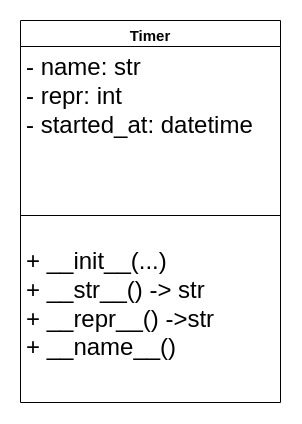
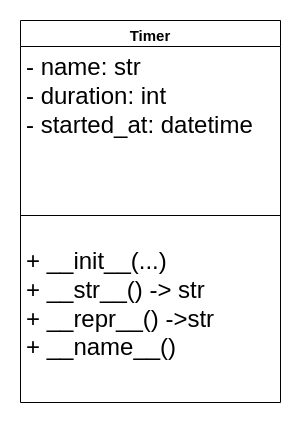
- <mxCell id="3" value="&lt;font style=&quot;font-size: 24px;&quot;&gt;- name: str&lt;/font&gt;&lt;div&gt;&lt;font style=&quot;font-size: 24px;&quot;&gt;- repr: int&lt;/font&gt;&lt;/div&gt;&lt;div&gt;&lt;span style=&quot;font-size: 24px;&quot;&gt;- started_at: datetime&lt;/span&gt;&lt;/div&gt;" style="text;strokeColor=none;fillColor=none;align=left;verticalAlign=top;spacingLeft=4;spacingRight=4;overflow=hidden;rotatable=0;points=[[0,0.5],[1,0.5]];portConstraint=eastwest;whiteSpace=wrap;html=1;" vertex="1" parent="2"><mxGeometry y="26" width="260" height="144" as="geometry" /></mxCell>
+ <mxCell id="3" value="&lt;font style=&quot;font-size: 24px;&quot;&gt;- name: str&lt;/font&gt;&lt;div&gt;&lt;font style=&quot;font-size: 24px;&quot;&gt;- duration: int&lt;/font&gt;&lt;/div&gt;&lt;div&gt;&lt;span style=&quot;font-size: 24px;&quot;&gt;- started_at: datetime&lt;/span&gt;&lt;/div&gt;" style="text;strokeColor=none;fillColor=none;align=left;verticalAlign=top;spacingLeft=4;spacingRight=4;overflow=hidden;rotatable=0;points=[[0,0.5],[1,0.5]];portConstraint=eastwest;whiteSpace=wrap;html=1;" vertex="1" parent="2"><mxGeometry y="26" width="260" height="144" as="geometry" /></mxCell>
